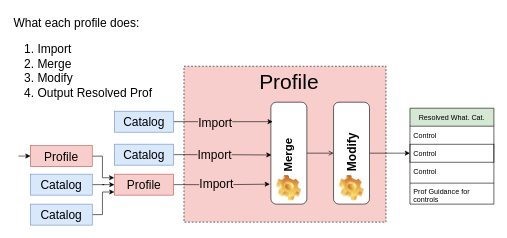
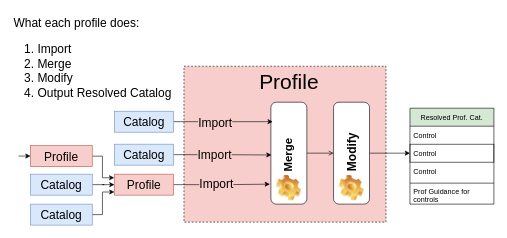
- <mxCell id="25" value="What each profile does:&lt;br&gt;&lt;ol&gt;&lt;li&gt;Import&lt;/li&gt;&lt;li&gt;Merge&lt;/li&gt;&lt;li&gt;Modify&lt;/li&gt;&lt;li&gt;Output Resolved Prof&lt;/li&gt;&lt;/ol&gt;" style="text;html=1;align=left;verticalAlign=middle;resizable=0;points=[];autosize=1;strokeColor=none;fillColor=none;fontSize=20;" vertex="1" parent="1"><mxGeometry x="20" y="20" width="280" height="170" as="geometry" /></mxCell>
+ <mxCell id="25" value="What each profile does:&lt;br&gt;&lt;ol&gt;&lt;li&gt;Import&lt;/li&gt;&lt;li&gt;Merge&lt;/li&gt;&lt;li&gt;Modify&lt;/li&gt;&lt;li&gt;Output Resolved Catalog&lt;/li&gt;&lt;/ol&gt;" style="text;html=1;align=left;verticalAlign=middle;resizable=0;points=[];autosize=1;strokeColor=none;fillColor=none;fontSize=20;" vertex="1" parent="1"><mxGeometry x="20" y="20" width="280" height="170" as="geometry" /></mxCell>
- <mxCell id="18" value="Resolved What. Cat." style="swimlane;fontStyle=0;childLayout=stackLayout;horizontal=1;startSize=30;horizontalStack=0;resizeParent=1;resizeParentMax=0;resizeLast=0;collapsible=1;marginBottom=0;strokeColor=#000000;fillColor=#d5e8d4;" vertex="1" parent="1"><mxGeometry x="683" y="180" width="140" height="160" as="geometry" /></mxCell>
+ <mxCell id="18" value="Resolved Prof. Cat." style="swimlane;fontStyle=0;childLayout=stackLayout;horizontal=1;startSize=30;horizontalStack=0;resizeParent=1;resizeParentMax=0;resizeLast=0;collapsible=1;marginBottom=0;strokeColor=#000000;fillColor=#d5e8d4;" vertex="1" parent="1"><mxGeometry x="683" y="180" width="140" height="160" as="geometry" /></mxCell>
